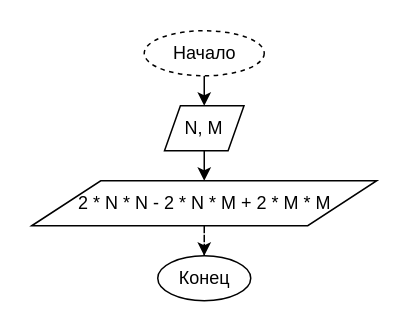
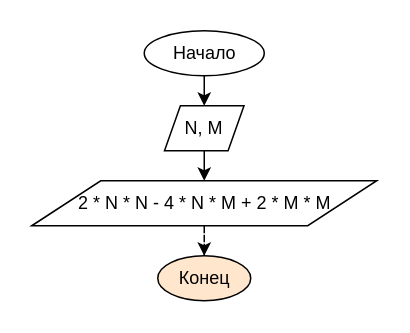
- <mxCell id="3" value="Начало" style="ellipse;whiteSpace=wrap;html=1;dashed=1;" vertex="1" parent="1"><mxGeometry x="95.5" y="20" width="80" height="30" as="geometry" /></mxCell>
+ <mxCell id="3" value="Начало" style="ellipse;whiteSpace=wrap;html=1;" vertex="1" parent="1"><mxGeometry x="95.5" y="20" width="80" height="30" as="geometry" /></mxCell>
- <mxCell id="7" value="2 * N * N - 2 * N * M + 2 * M * M" style="shape=parallelogram;perimeter=parallelogramPerimeter;whiteSpace=wrap;html=1;fontFamily=Helvetica;fontSize=12;fontColor=#000000;align=center;strokeColor=#000000;fillColor=#ffffff;" vertex="1" parent="1"><mxGeometry x="20.5" y="120" width="230" height="30" as="geometry" /></mxCell>
+ <mxCell id="7" value="2 * N * N - 4 * N * M + 2 * M * M" style="shape=parallelogram;perimeter=parallelogramPerimeter;whiteSpace=wrap;html=1;fontFamily=Helvetica;fontSize=12;fontColor=#000000;align=center;strokeColor=#000000;fillColor=#ffffff;" vertex="1" parent="1"><mxGeometry x="20.5" y="120" width="230" height="30" as="geometry" /></mxCell>
- <mxCell id="8" value="Конец" style="ellipse;whiteSpace=wrap;html=1;" vertex="1" parent="1"><mxGeometry x="104.5" y="170" width="62" height="30" as="geometry" /></mxCell>
+ <mxCell id="8" value="Конец" style="ellipse;whiteSpace=wrap;html=1;fillColor=#ffe6cc;" vertex="1" parent="1"><mxGeometry x="104.5" y="170" width="62" height="30" as="geometry" /></mxCell>
